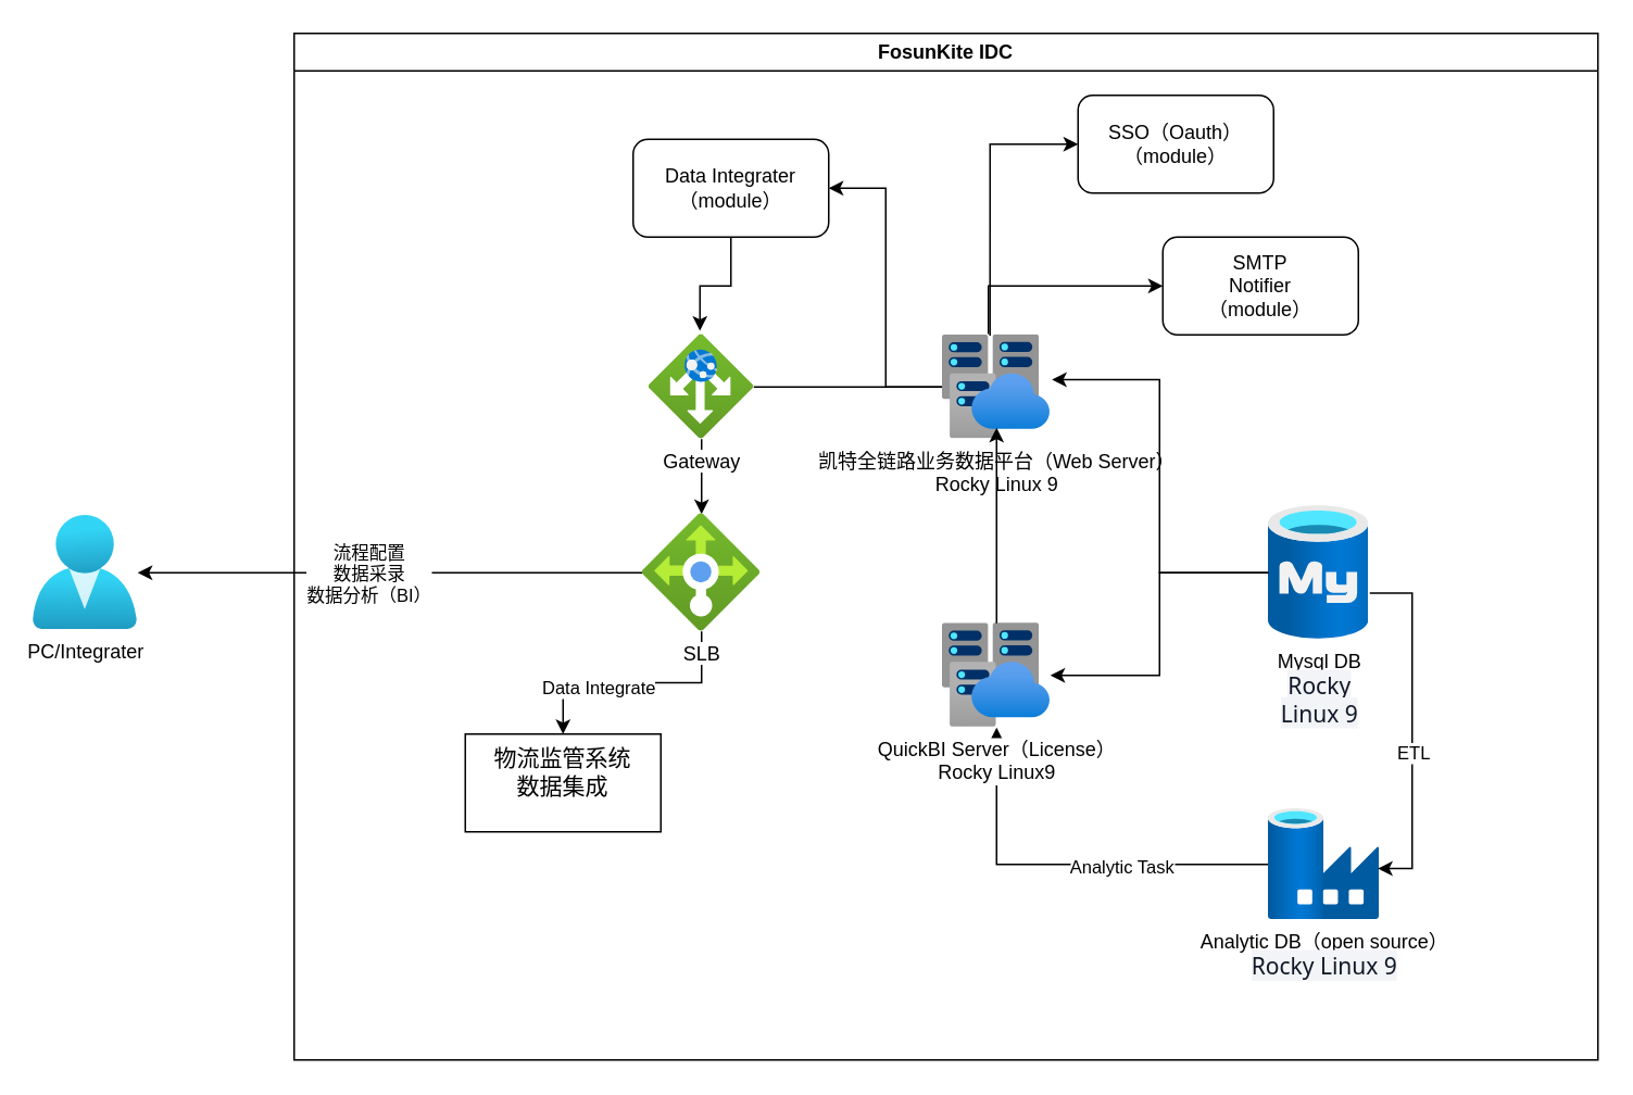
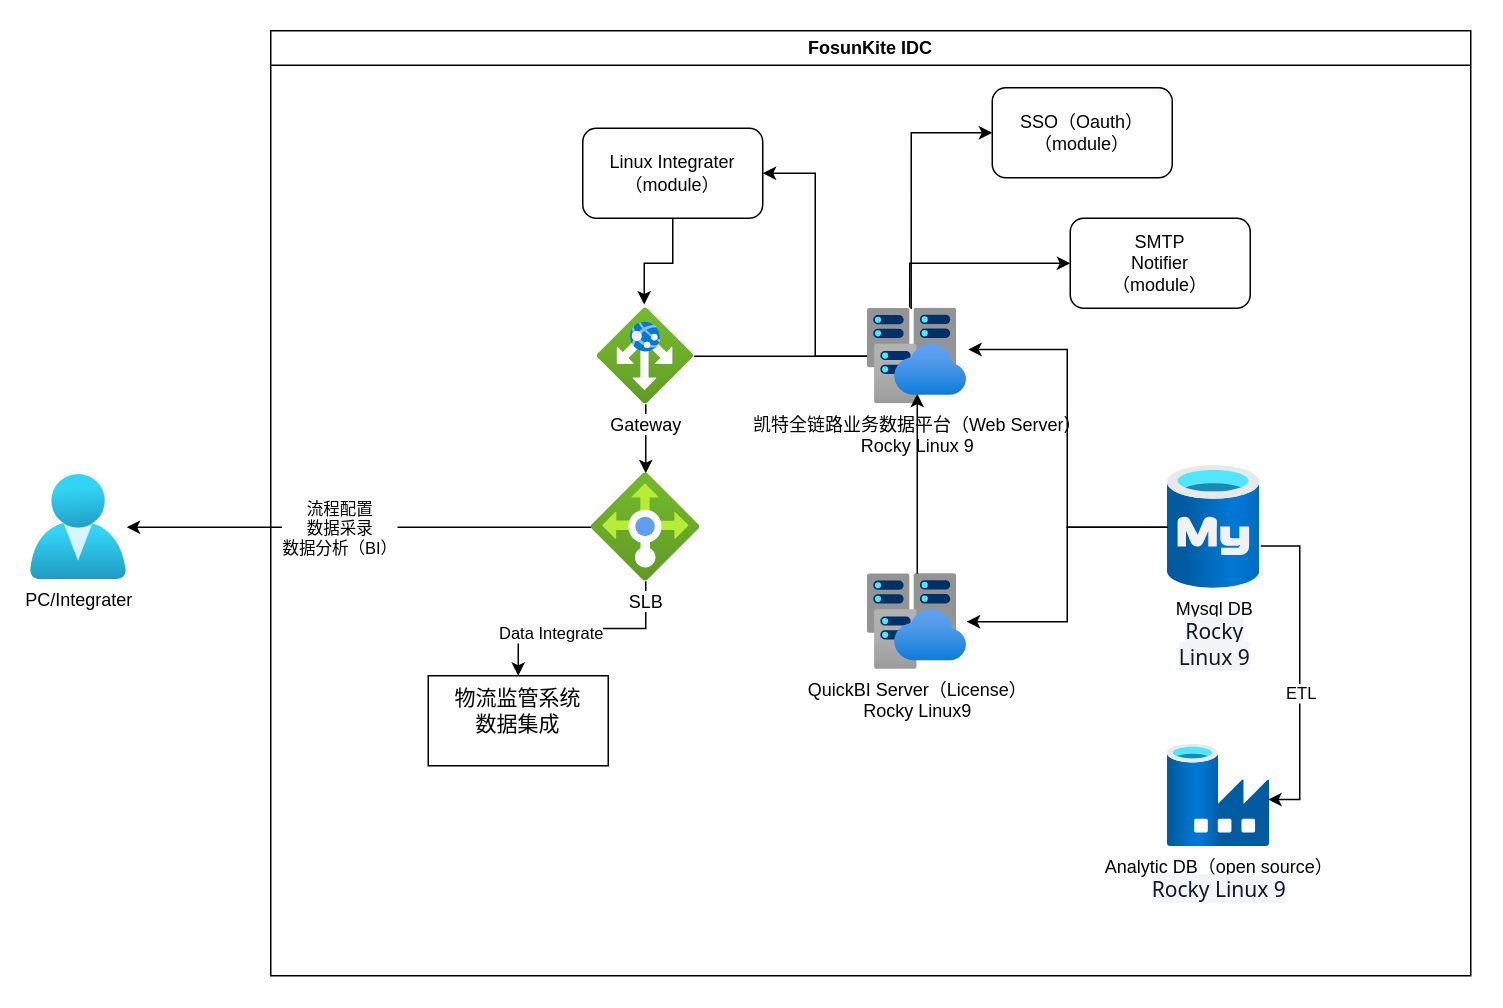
- <mxCell id="26" value="Data Integrater&lt;div&gt;（module）&lt;/div&gt;" style="rounded=1;whiteSpace=wrap;html=1;" vertex="1" parent="1"><mxGeometry x="388" y="85" width="120" height="60" as="geometry" /></mxCell>
+ <mxCell id="26" value="Linux Integrater&lt;div&gt;（module）&lt;/div&gt;" style="rounded=1;whiteSpace=wrap;html=1;" vertex="1" parent="1"><mxGeometry x="388" y="85" width="120" height="60" as="geometry" /></mxCell>
- <mxCell id="6" style="edgeStyle=orthogonalEdgeStyle;rounded=0;orthogonalLoop=1;jettySize=auto;html=1;" edge="1" parent="1" source="8" target="16"><mxGeometry relative="1" as="geometry" /></mxCell>
- <mxCell id="7" value="Analytic Task" style="edgeLabel;html=1;align=center;verticalAlign=middle;resizable=0;points=[];" vertex="1" connectable="0" parent="6"><mxGeometry x="-0.275" y="1" relative="1" as="geometry"><mxPoint as="offset" /></mxGeometry></mxCell>
